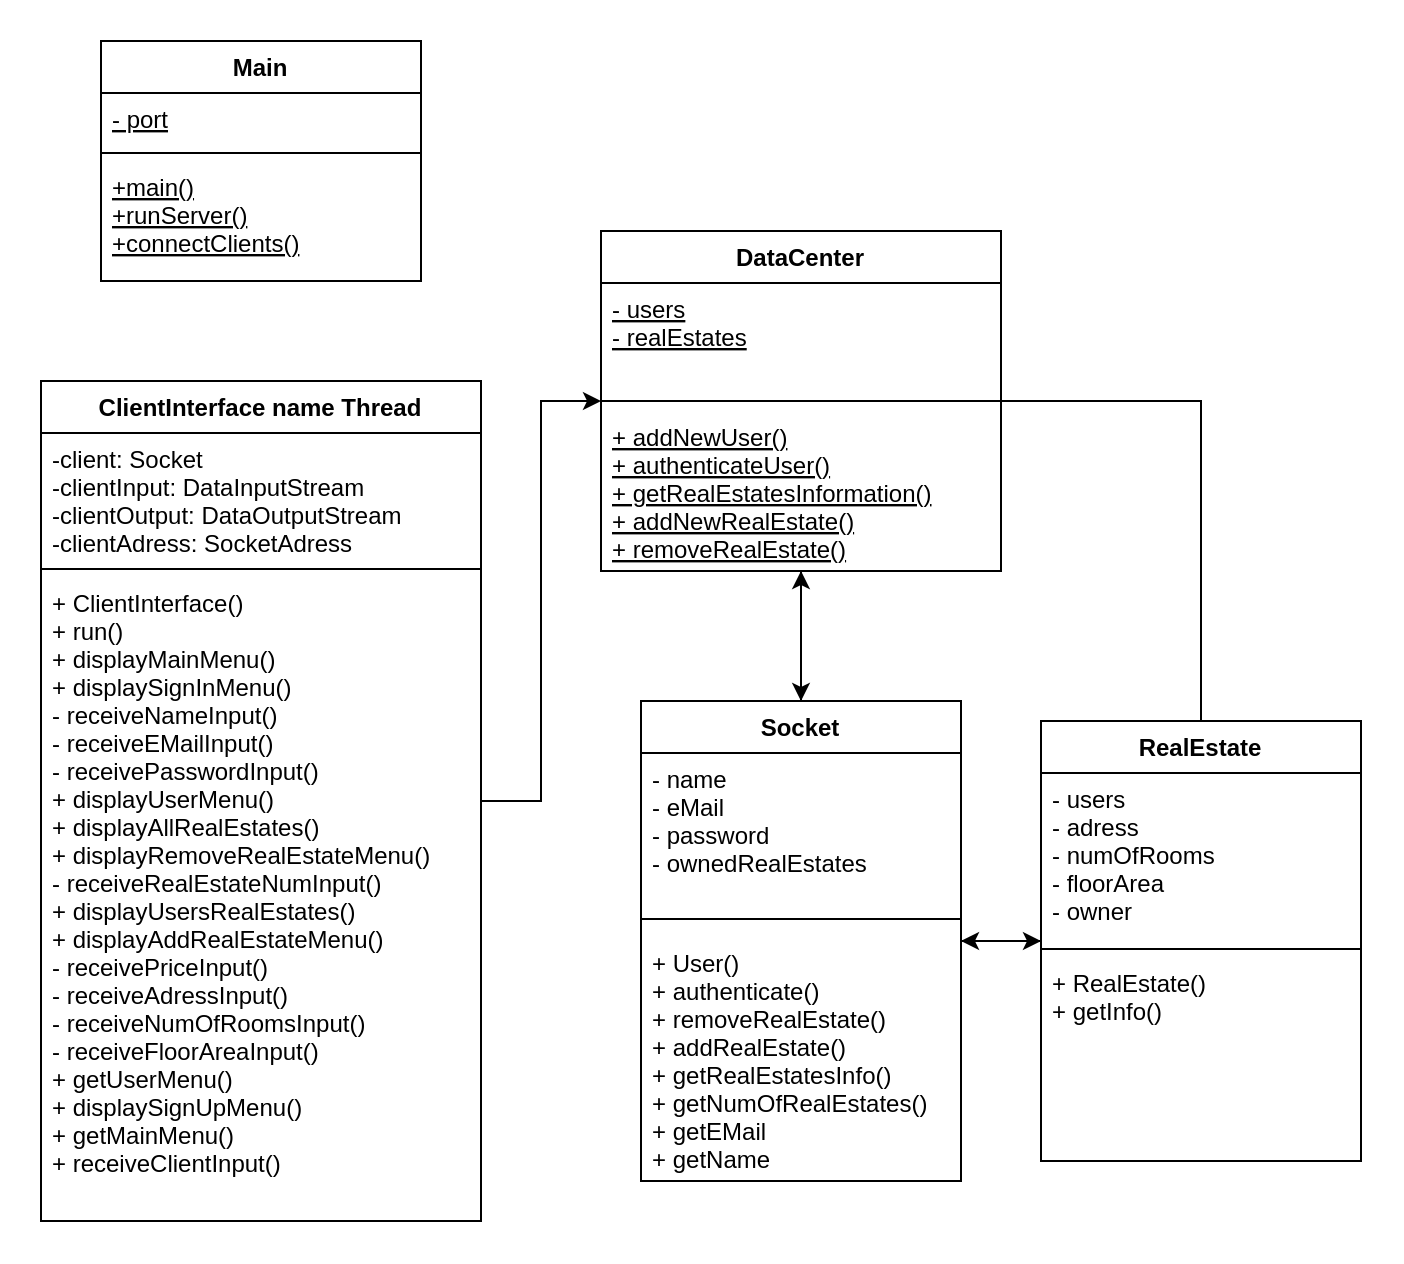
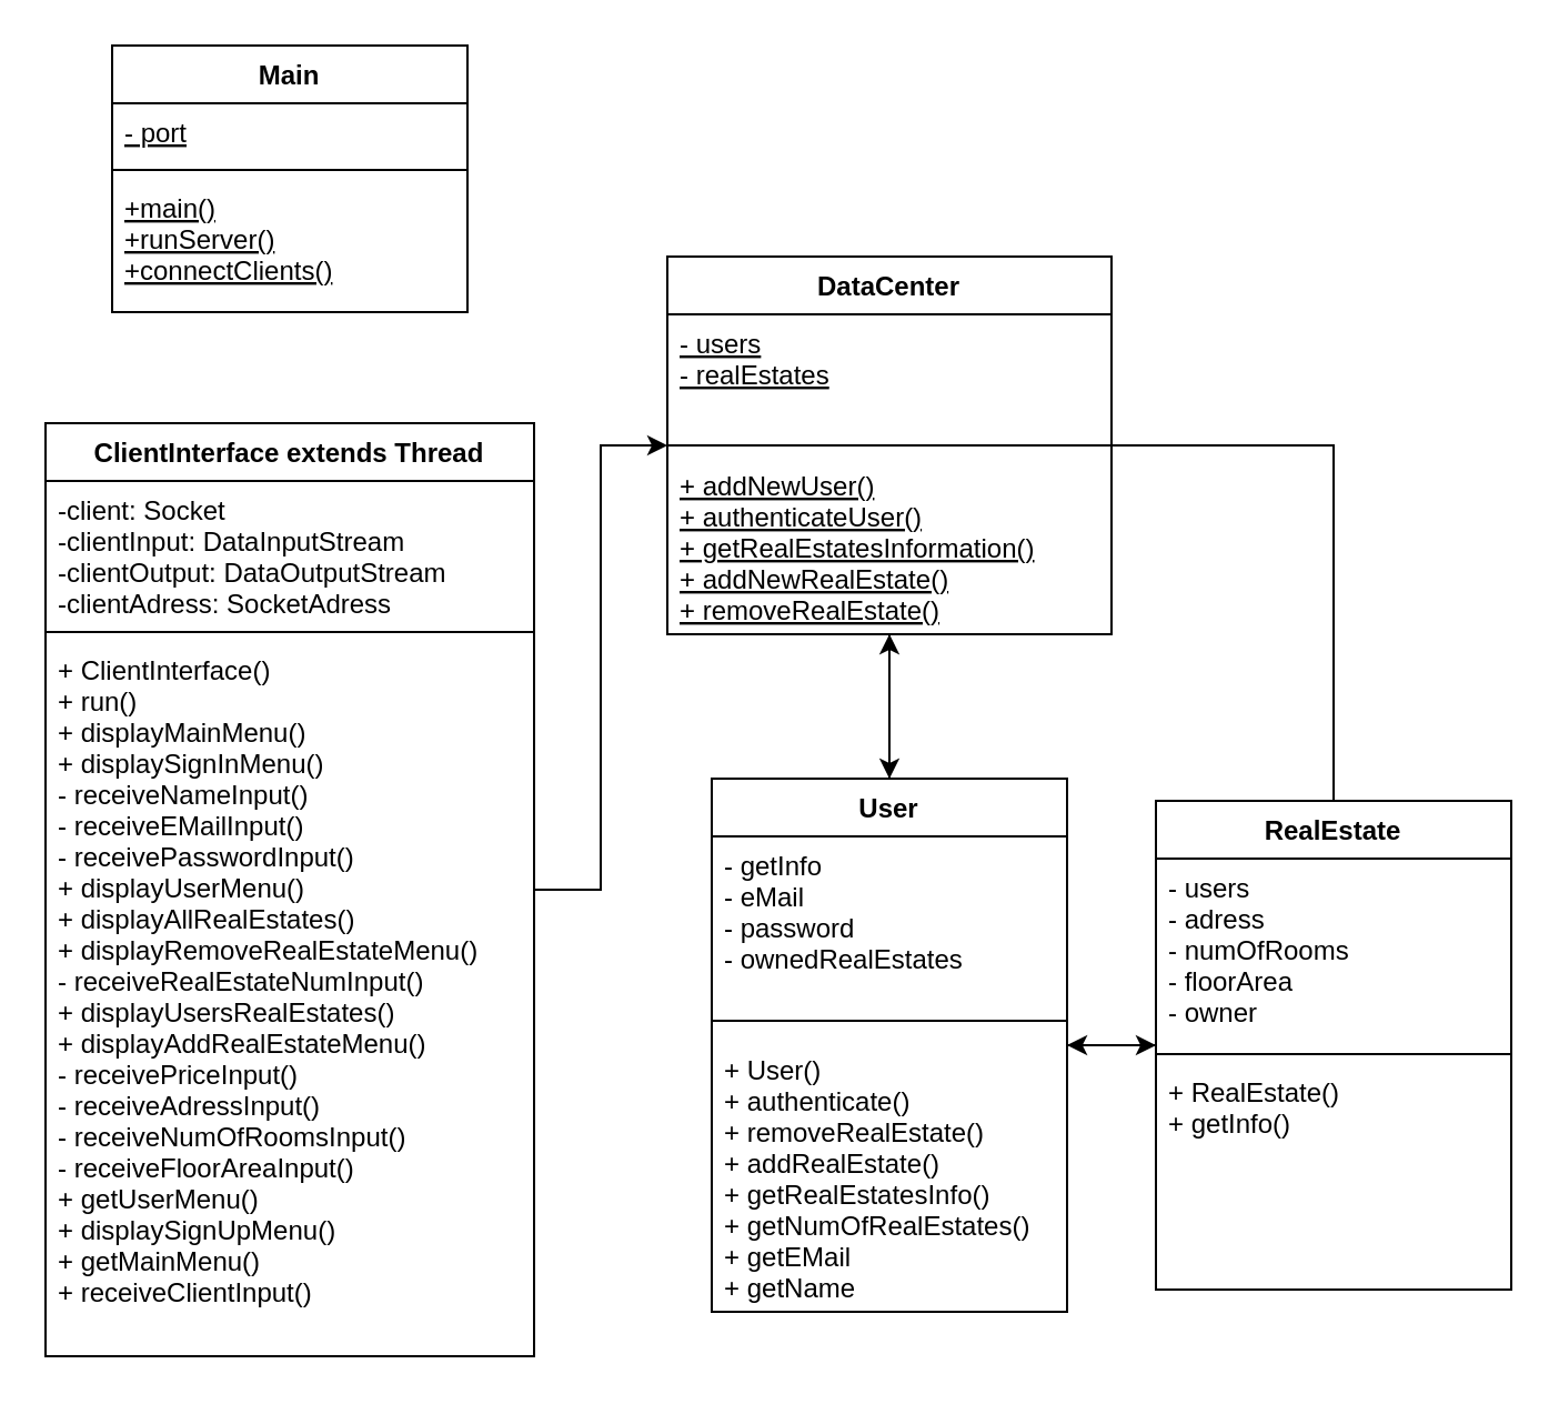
- <mxCell id="7" value="ClientInterface name Thread" style="swimlane;fontStyle=1;align=center;verticalAlign=top;childLayout=stackLayout;horizontal=1;startSize=26;horizontalStack=0;resizeParent=1;resizeParentMax=0;resizeLast=0;collapsible=1;marginBottom=0;" parent="1" vertex="1"><mxGeometry x="20" y="190" width="220" height="420" as="geometry" /></mxCell>
+ <mxCell id="7" value="ClientInterface extends Thread" style="swimlane;fontStyle=1;align=center;verticalAlign=top;childLayout=stackLayout;horizontal=1;startSize=26;horizontalStack=0;resizeParent=1;resizeParentMax=0;resizeLast=0;collapsible=1;marginBottom=0;" parent="1" vertex="1"><mxGeometry x="20" y="190" width="220" height="420" as="geometry" /></mxCell>
- <mxCell id="13" value="Socket" style="swimlane;fontStyle=1;align=center;verticalAlign=top;childLayout=stackLayout;horizontal=1;startSize=26;horizontalStack=0;resizeParent=1;resizeParentMax=0;resizeLast=0;collapsible=1;marginBottom=0;" parent="1" vertex="1"><mxGeometry x="320" y="350" width="160" height="240" as="geometry" /></mxCell>
+ <mxCell id="13" value="User" style="swimlane;fontStyle=1;align=center;verticalAlign=top;childLayout=stackLayout;horizontal=1;startSize=26;horizontalStack=0;resizeParent=1;resizeParentMax=0;resizeLast=0;collapsible=1;marginBottom=0;" parent="1" vertex="1"><mxGeometry x="320" y="350" width="160" height="240" as="geometry" /></mxCell>
- <mxCell id="14" value="- name&#10;- eMail&#10;- password&#10;- ownedRealEstates&#10;" style="text;strokeColor=none;fillColor=none;align=left;verticalAlign=top;spacingLeft=4;spacingRight=4;overflow=hidden;rotatable=0;points=[[0,0.5],[1,0.5]];portConstraint=eastwest;" parent="13" vertex="1"><mxGeometry y="26" width="160" height="74" as="geometry" /></mxCell>
+ <mxCell id="14" value="- getInfo&#10;- eMail&#10;- password&#10;- ownedRealEstates&#10;" style="text;strokeColor=none;fillColor=none;align=left;verticalAlign=top;spacingLeft=4;spacingRight=4;overflow=hidden;rotatable=0;points=[[0,0.5],[1,0.5]];portConstraint=eastwest;" parent="13" vertex="1"><mxGeometry y="26" width="160" height="74" as="geometry" /></mxCell>
